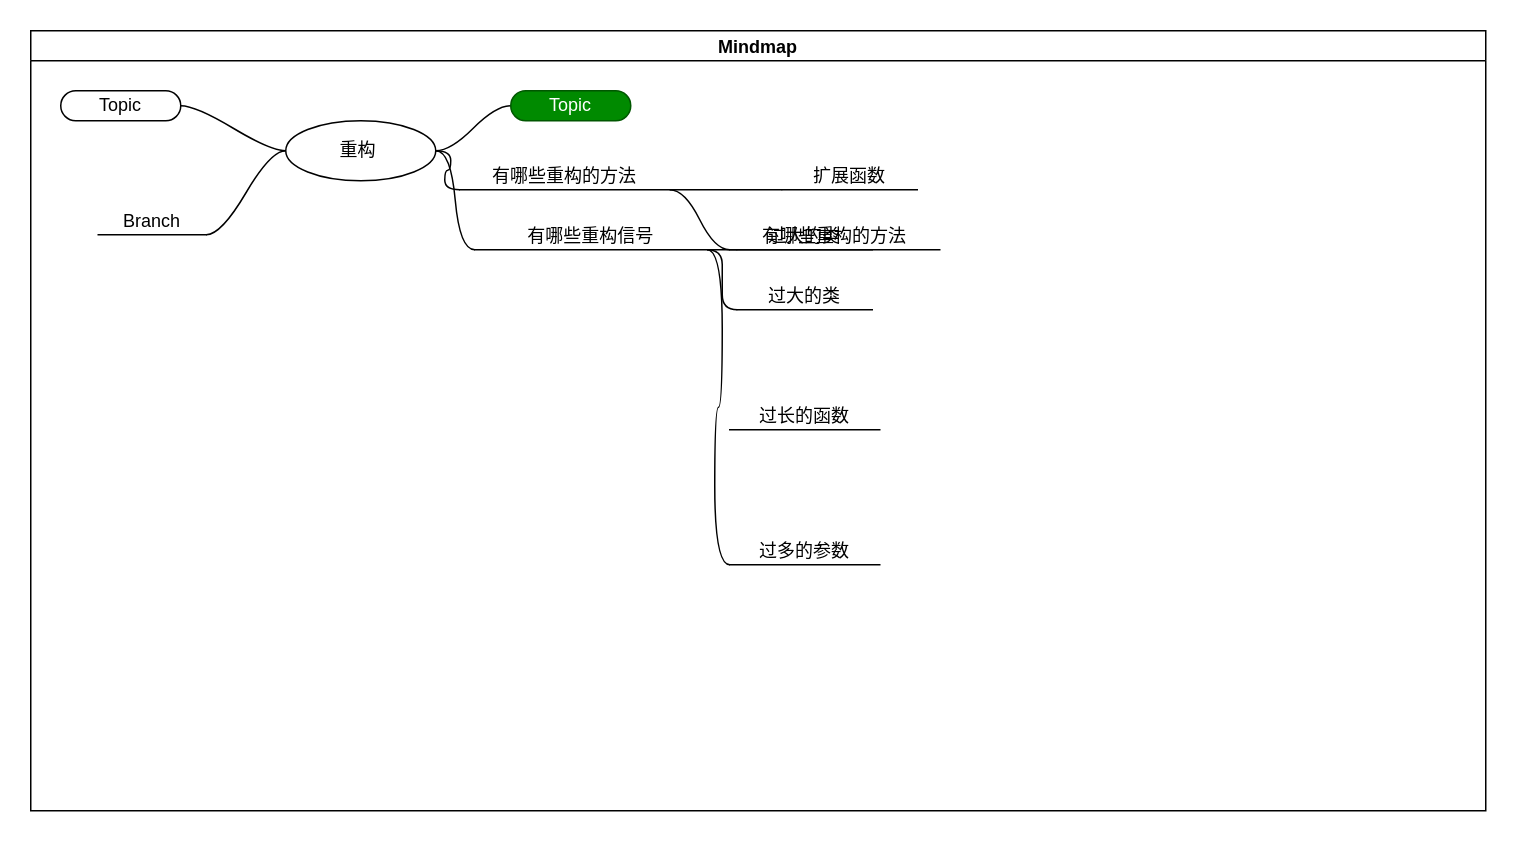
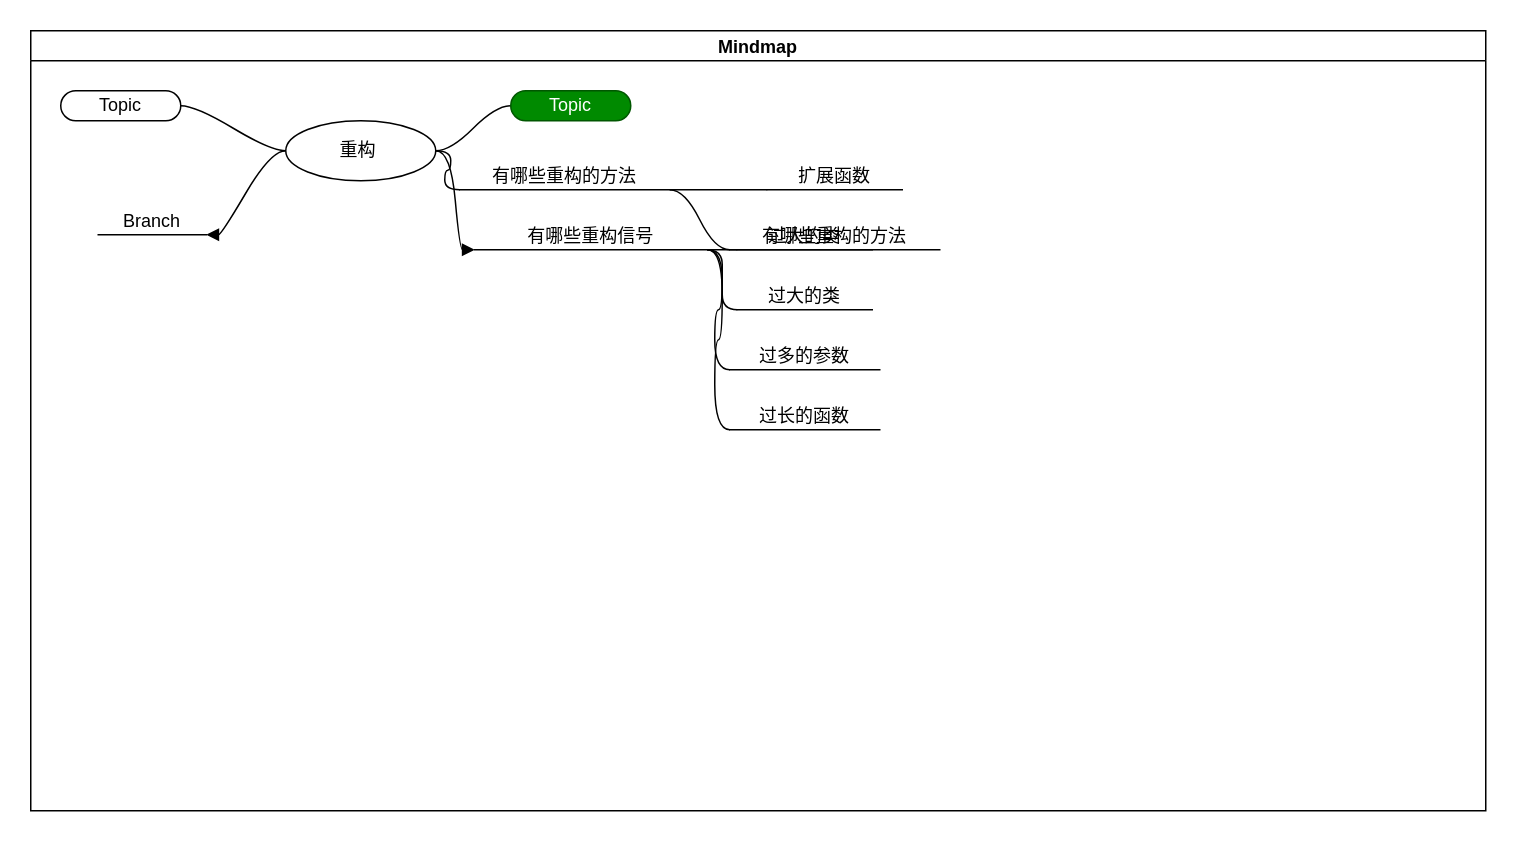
- <mxCell id="23" value="扩展函数" style="whiteSpace=wrap;html=1;shape=partialRectangle;top=0;left=0;bottom=1;right=0;points=[[0,1],[1,1]];fillColor=none;align=center;verticalAlign=bottom;routingCenterY=0.5;snapToPoint=1;autosize=1;treeFolding=1;treeMoving=1;newEdgeStyle={&quot;edgeStyle&quot;:&quot;entityRelationEdgeStyle&quot;,&quot;startArrow&quot;:&quot;none&quot;,&quot;endArrow&quot;:&quot;none&quot;,&quot;segment&quot;:10,&quot;curved&quot;:1,&quot;sourcePerimeterSpacing&quot;:0,&quot;targetPerimeterSpacing&quot;:0};" parent="2" vertex="1"><mxGeometry x="501" y="76" width="90" height="30" as="geometry" /></mxCell>
+ <mxCell id="23" value="扩展函数" style="whiteSpace=wrap;html=1;shape=partialRectangle;top=0;left=0;bottom=1;right=0;points=[[0,1],[1,1]];fillColor=none;align=center;verticalAlign=bottom;routingCenterY=0.5;snapToPoint=1;autosize=1;treeFolding=1;treeMoving=1;newEdgeStyle={&quot;edgeStyle&quot;:&quot;entityRelationEdgeStyle&quot;,&quot;startArrow&quot;:&quot;none&quot;,&quot;endArrow&quot;:&quot;none&quot;,&quot;segment&quot;:10,&quot;curved&quot;:1,&quot;sourcePerimeterSpacing&quot;:0,&quot;targetPerimeterSpacing&quot;:0};" parent="2" vertex="1"><mxGeometry x="491" y="76" width="90" height="30" as="geometry" /></mxCell>
- <mxCell id="6" value="" style="edgeStyle=entityRelationEdgeStyle;startArrow=none;endArrow=none;segment=10;curved=1;sourcePerimeterSpacing=0;targetPerimeterSpacing=0;rounded=0;" parent="2" source="7" target="11" edge="1"><mxGeometry relative="1" as="geometry" /></mxCell>
+ <mxCell id="6" value="" style="edgeStyle=entityRelationEdgeStyle;startArrow=none;endArrow=block;segment=10;curved=1;sourcePerimeterSpacing=0;targetPerimeterSpacing=0;rounded=0;" parent="2" source="7" target="11" edge="1"><mxGeometry relative="1" as="geometry" /></mxCell>
- <mxCell id="12" value="" style="edgeStyle=entityRelationEdgeStyle;startArrow=none;endArrow=none;segment=10;curved=1;sourcePerimeterSpacing=0;targetPerimeterSpacing=0;rounded=0;" parent="2" source="7" target="13" edge="1"><mxGeometry relative="1" as="geometry"><mxPoint x="260" y="190" as="sourcePoint" /></mxGeometry></mxCell>
+ <mxCell id="12" value="" style="edgeStyle=entityRelationEdgeStyle;startArrow=none;endArrow=block;segment=10;curved=1;sourcePerimeterSpacing=0;targetPerimeterSpacing=0;rounded=0;" parent="2" source="7" target="13" edge="1"><mxGeometry relative="1" as="geometry"><mxPoint x="260" y="190" as="sourcePoint" /></mxGeometry></mxCell>
+ <mxCell id="16" value="" style="edgeStyle=entityRelationEdgeStyle;startArrow=none;endArrow=none;segment=10;curved=1;sourcePerimeterSpacing=0;targetPerimeterSpacing=0;rounded=0;" parent="2" source="13" target="17" edge="1"><mxGeometry relative="1" as="geometry"><mxPoint x="416" y="256" as="sourcePoint" /></mxGeometry></mxCell>
- <mxCell id="19" value="过多的参数" style="whiteSpace=wrap;html=1;shape=partialRectangle;top=0;left=0;bottom=1;right=0;points=[[0,1],[1,1]];fillColor=none;align=center;verticalAlign=bottom;routingCenterY=0.5;snapToPoint=1;autosize=1;treeFolding=1;treeMoving=1;newEdgeStyle={&quot;edgeStyle&quot;:&quot;entityRelationEdgeStyle&quot;,&quot;startArrow&quot;:&quot;none&quot;,&quot;endArrow&quot;:&quot;none&quot;,&quot;segment&quot;:10,&quot;curved&quot;:1,&quot;sourcePerimeterSpacing&quot;:0,&quot;targetPerimeterSpacing&quot;:0};" parent="2" vertex="1"><mxGeometry x="466" y="326" width="100" height="30" as="geometry" /></mxCell>
+ <mxCell id="19" value="过多的参数" style="whiteSpace=wrap;html=1;shape=partialRectangle;top=0;left=0;bottom=1;right=0;points=[[0,1],[1,1]];fillColor=none;align=center;verticalAlign=bottom;routingCenterY=0.5;snapToPoint=1;autosize=1;treeFolding=1;treeMoving=1;newEdgeStyle={&quot;edgeStyle&quot;:&quot;entityRelationEdgeStyle&quot;,&quot;startArrow&quot;:&quot;none&quot;,&quot;endArrow&quot;:&quot;none&quot;,&quot;segment&quot;:10,&quot;curved&quot;:1,&quot;sourcePerimeterSpacing&quot;:0,&quot;targetPerimeterSpacing&quot;:0};" parent="2" vertex="1"><mxGeometry x="466" y="196" width="100" height="30" as="geometry" /></mxCell>
